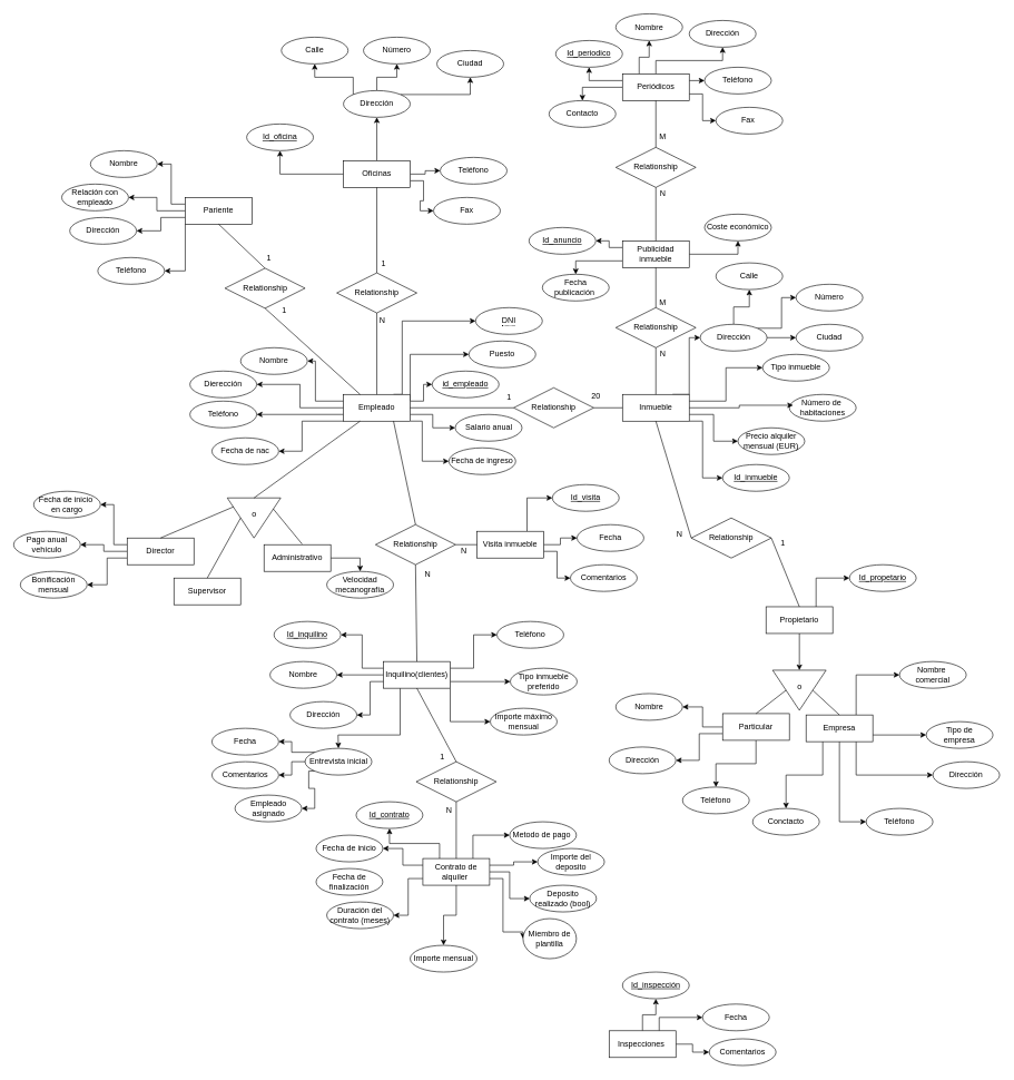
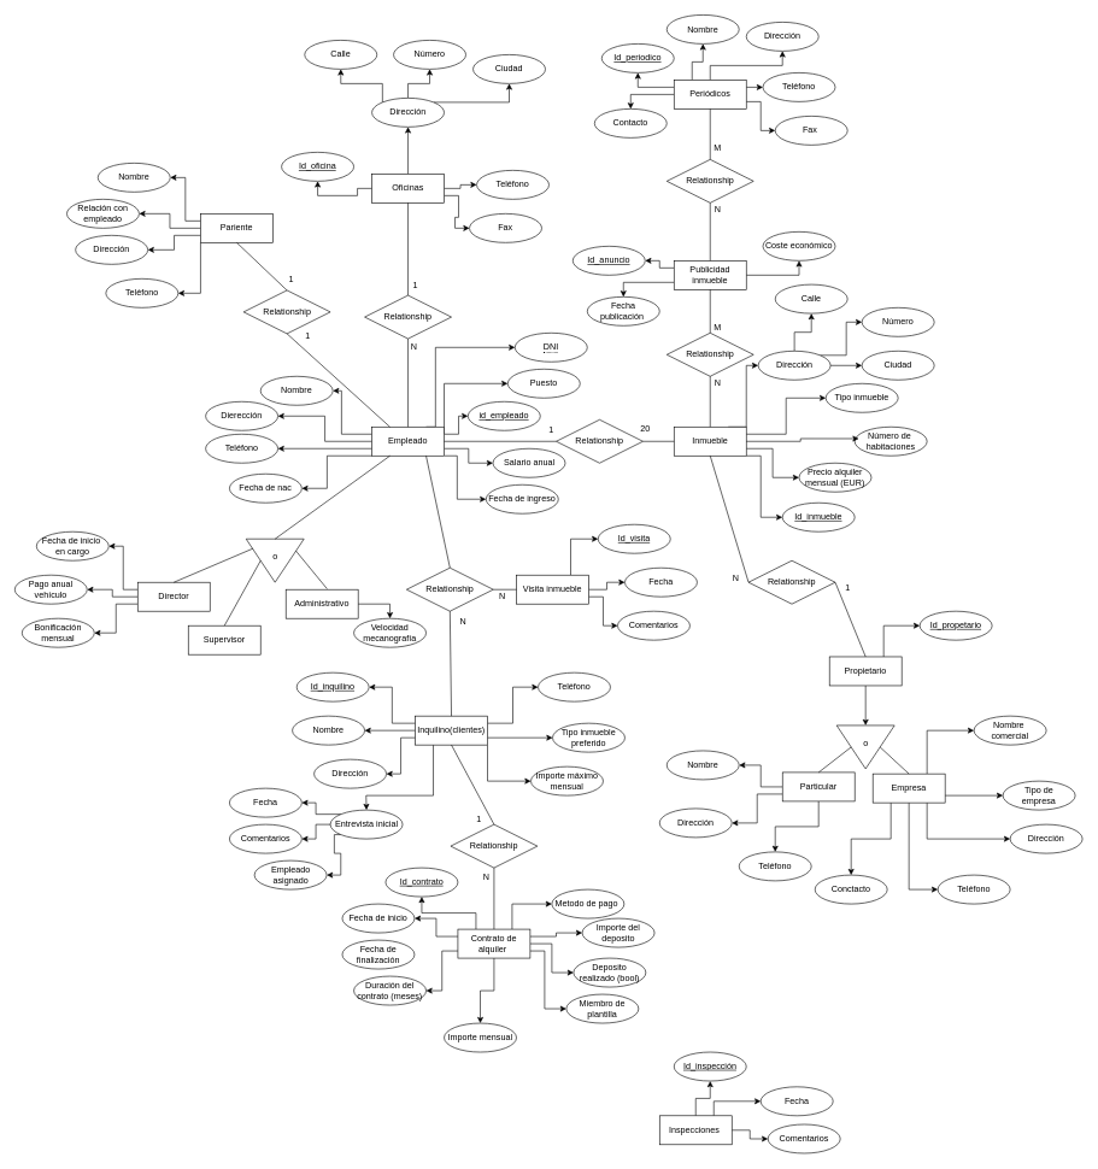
- <mxCell id="7" value="Id_oficina" style="ellipse;whiteSpace=wrap;html=1;align=center;fontStyle=4;" parent="1" vertex="1"><mxGeometry x="369" y="185" width="100" height="40" as="geometry" /></mxCell>
+ <mxCell id="7" value="Id_oficina" style="ellipse;whiteSpace=wrap;html=1;align=center;fontStyle=4;" parent="1" vertex="1"><mxGeometry x="389" y="210" width="100" height="40" as="geometry" /></mxCell>
- <mxCell id="196" value="Miembro de plantilla" style="ellipse;whiteSpace=wrap;html=1;align=center;" parent="1" vertex="1"><mxGeometry x="783" y="1375" width="80" height="60" as="geometry" /></mxCell>
+ <mxCell id="196" value="Miembro de plantilla" style="ellipse;whiteSpace=wrap;html=1;align=center;" parent="1" vertex="1"><mxGeometry x="783" y="1375" width="100" height="40" as="geometry" /></mxCell>
